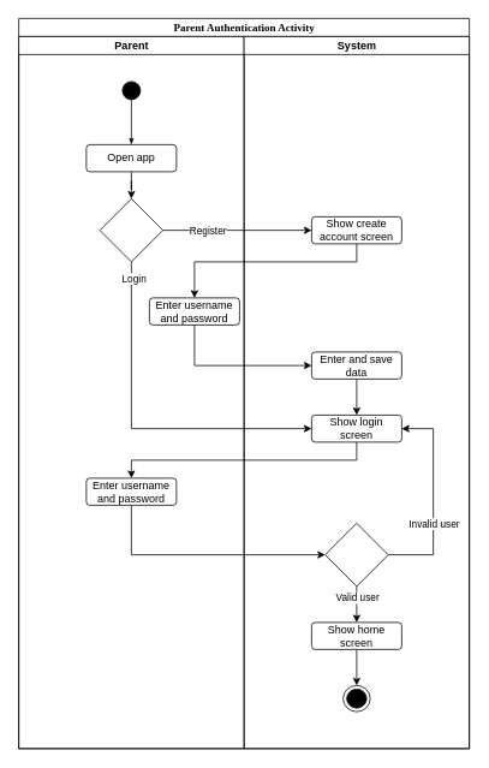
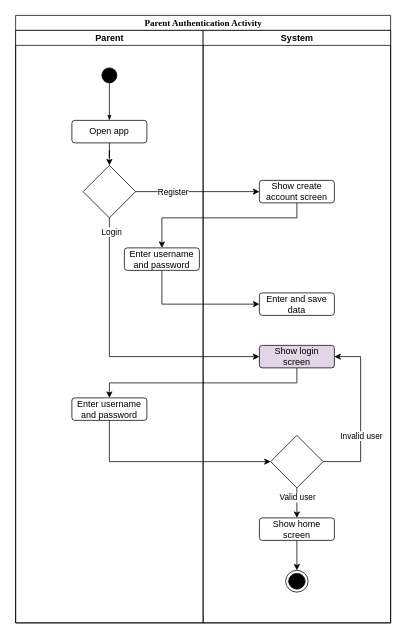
- <mxCell id="21" style="edgeStyle=orthogonalEdgeStyle;rounded=0;orthogonalLoop=1;jettySize=auto;html=1;entryX=0.5;entryY=0;entryDx=0;entryDy=0;" parent="19" source="22" target="23" edge="1"><mxGeometry relative="1" as="geometry" /></mxCell>
- <mxCell id="23" value="Show login screen" style="rounded=1;whiteSpace=wrap;html=1;shadow=0;comic=0;labelBackgroundColor=none;strokeWidth=1;fontFamily=Helvetica;fontSize=12;align=center;arcSize=13;glass=0;" parent="19" vertex="1"><mxGeometry x="75" y="420" width="100" height="30" as="geometry" /></mxCell>
+ <mxCell id="23" value="Show login screen" style="rounded=1;whiteSpace=wrap;html=1;shadow=0;comic=0;labelBackgroundColor=none;strokeWidth=1;fontFamily=Helvetica;fontSize=12;align=center;arcSize=13;glass=0;fillColor=#e1d5e7;" parent="19" vertex="1"><mxGeometry x="75" y="420" width="100" height="30" as="geometry" /></mxCell>
